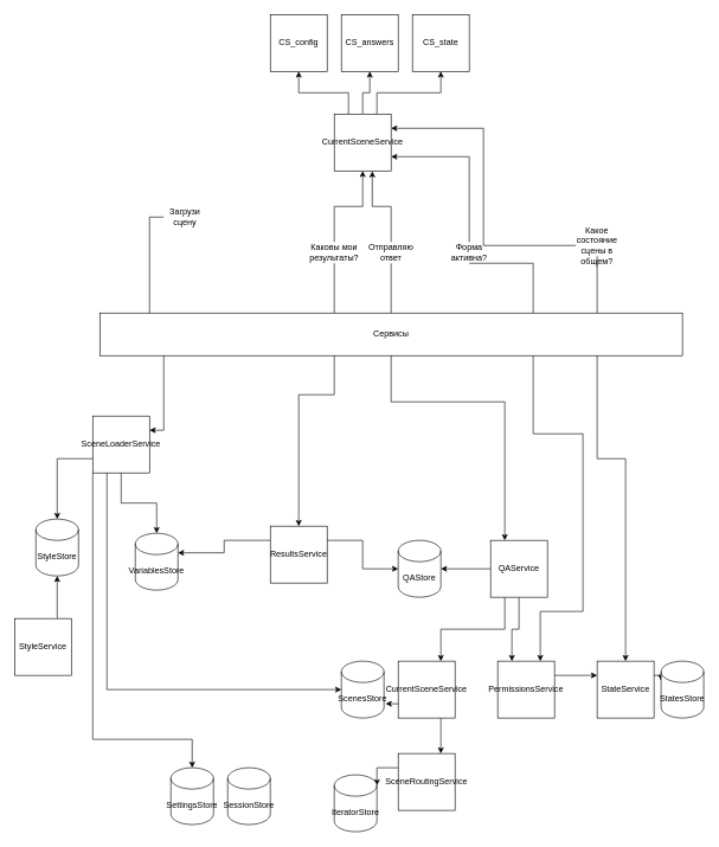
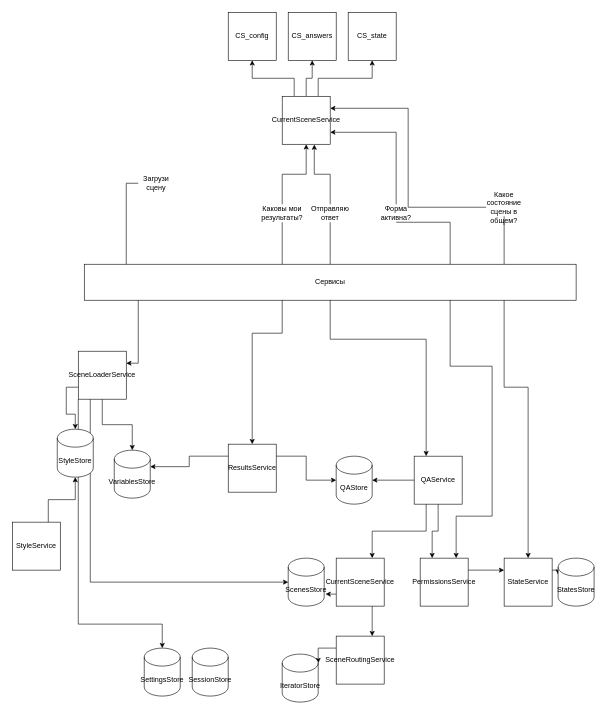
- <mxCell id="46" value="StyleStore" style="shape=cylinder3;whiteSpace=wrap;html=1;boundedLbl=1;backgroundOutline=1;size=15;" vertex="1" parent="1"><mxGeometry x="50" y="730" width="60" height="80" as="geometry" /></mxCell>
+ <mxCell id="46" value="StyleStore" style="shape=cylinder3;whiteSpace=wrap;html=1;boundedLbl=1;backgroundOutline=1;size=15;" vertex="1" parent="1"><mxGeometry x="95" y="715" width="60" height="80" as="geometry" /></mxCell>
